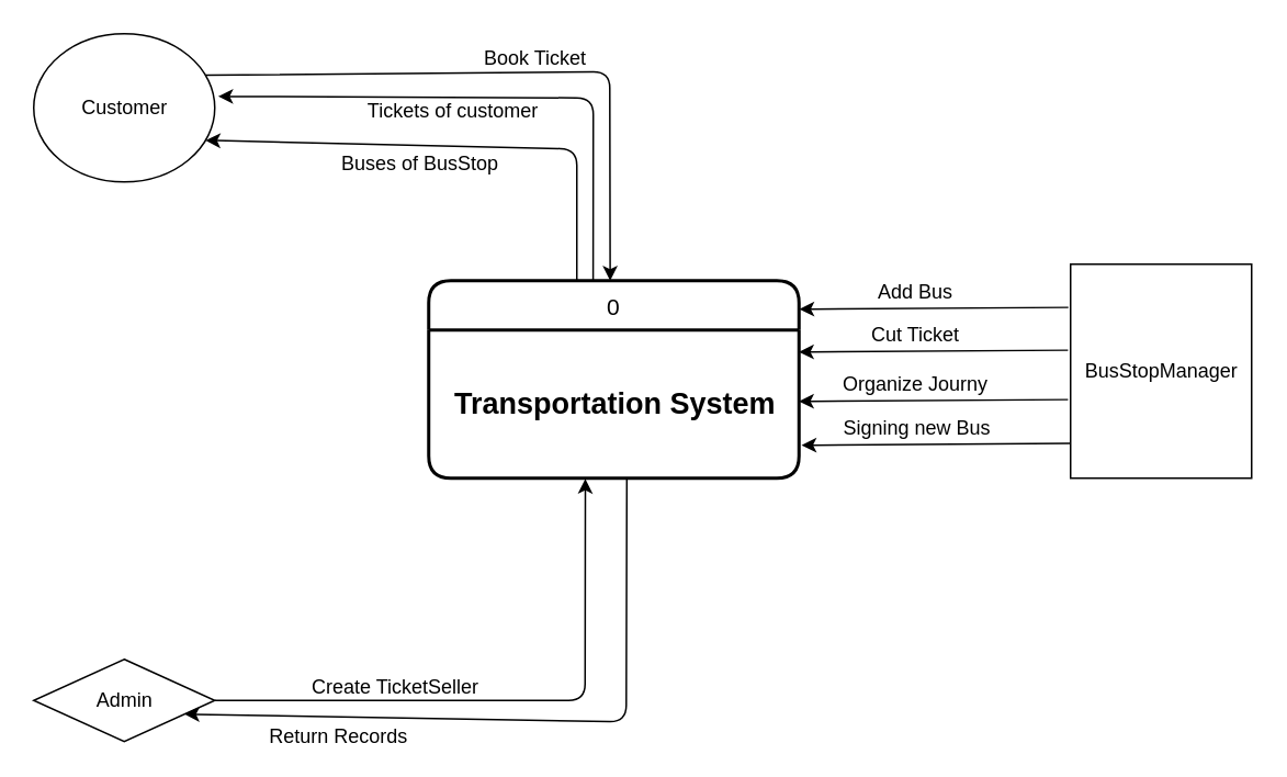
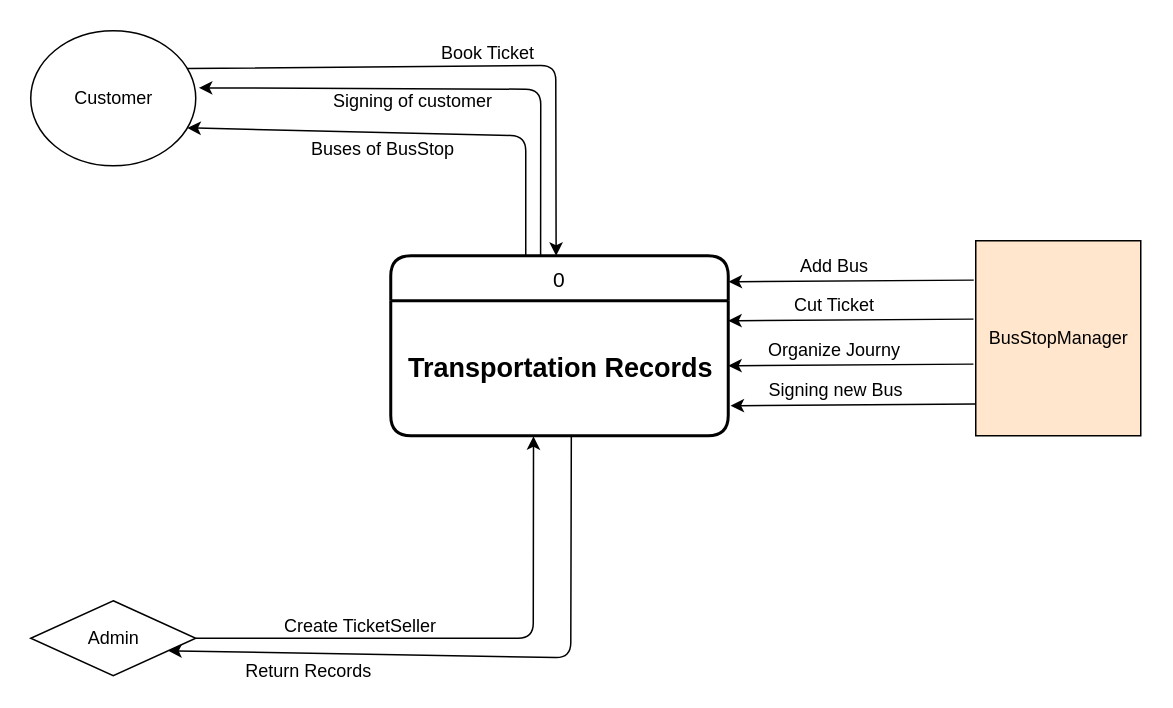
- <mxCell id="14" value="&lt;span style=&quot;font-size: 12px;&quot;&gt;Tickets of customer&lt;/span&gt;" style="text;html=1;strokeColor=none;fillColor=none;align=center;verticalAlign=middle;whiteSpace=wrap;rounded=0;fontSize=18;" parent="1" vertex="1"><mxGeometry x="220" y="60" width="110" height="10" as="geometry" /></mxCell>
+ <mxCell id="14" value="&lt;span style=&quot;font-size: 12px;&quot;&gt;Signing of customer&lt;/span&gt;" style="text;html=1;strokeColor=none;fillColor=none;align=center;verticalAlign=middle;whiteSpace=wrap;rounded=0;fontSize=18;" parent="1" vertex="1"><mxGeometry x="220" y="60" width="110" height="10" as="geometry" /></mxCell>
- <mxCell id="3" value="BusStopManager" style="html=1;" parent="1" vertex="1"><mxGeometry x="650" y="160" width="110" height="130" as="geometry" /></mxCell>
+ <mxCell id="3" value="BusStopManager" style="html=1;fillColor=#ffe6cc;" parent="1" vertex="1"><mxGeometry x="650" y="160" width="110" height="130" as="geometry" /></mxCell>
- <mxCell id="6" value="&lt;b&gt;&lt;font style=&quot;font-size: 18px;&quot;&gt;Transportation System&lt;/font&gt;&lt;/b&gt;" style="text;html=1;align=center;verticalAlign=middle;resizable=0;points=[];autosize=1;strokeColor=none;fillColor=none;" parent="5" vertex="1"><mxGeometry y="30" width="225" height="90" as="geometry" /></mxCell>
+ <mxCell id="6" value="&lt;b&gt;&lt;font style=&quot;font-size: 18px;&quot;&gt;Transportation Records&lt;/font&gt;&lt;/b&gt;" style="text;html=1;align=center;verticalAlign=middle;resizable=0;points=[];autosize=1;strokeColor=none;fillColor=none;" parent="5" vertex="1"><mxGeometry y="30" width="225" height="90" as="geometry" /></mxCell>
